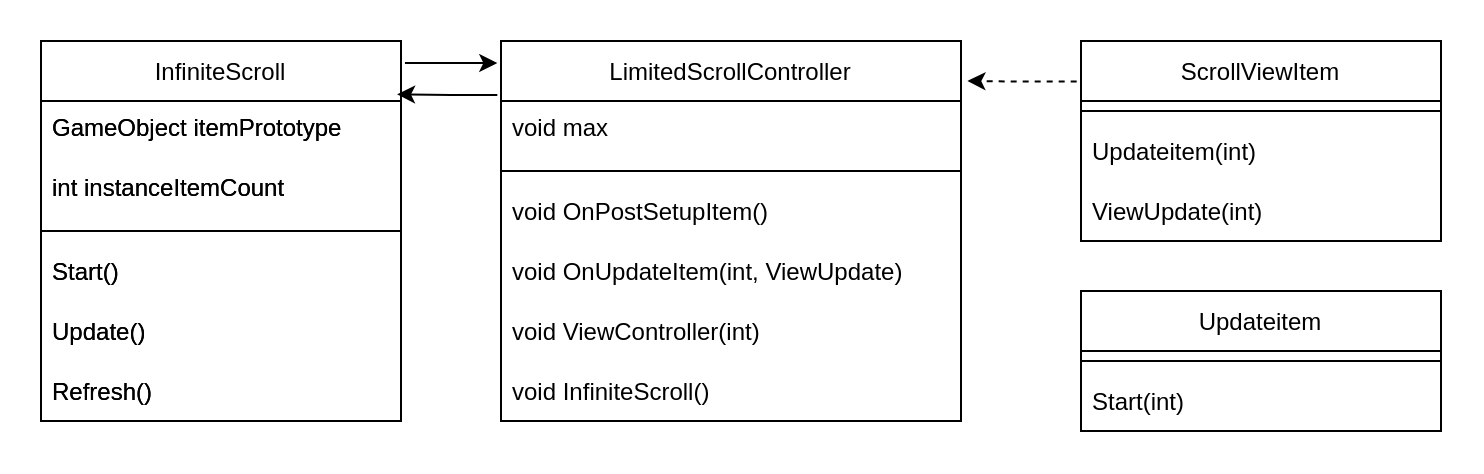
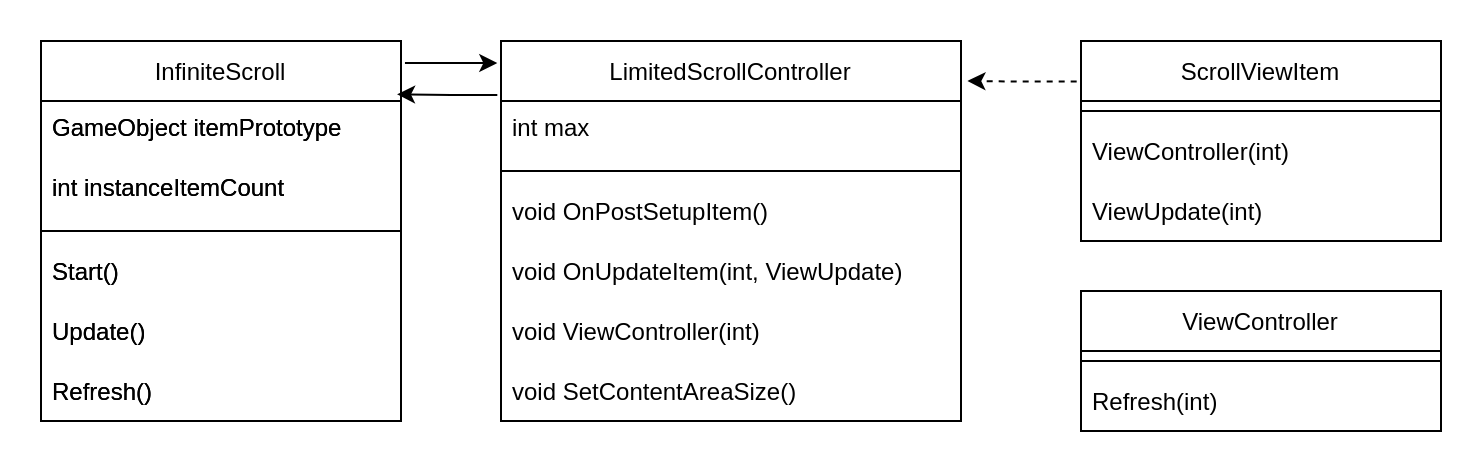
- <mxCell id="19" value="void max" style="text;align=left;verticalAlign=top;spacingLeft=4;spacingRight=4;overflow=hidden;rotatable=0;points=[[0,0.5],[1,0.5]];portConstraint=eastwest;" parent="18" vertex="1"><mxGeometry y="30" width="230" height="30" as="geometry" /></mxCell>
+ <mxCell id="19" value="int max" style="text;align=left;verticalAlign=top;spacingLeft=4;spacingRight=4;overflow=hidden;rotatable=0;points=[[0,0.5],[1,0.5]];portConstraint=eastwest;" parent="18" vertex="1"><mxGeometry y="30" width="230" height="30" as="geometry" /></mxCell>
- <mxCell id="28" value="Updateitem(int)" style="text;strokeColor=none;fillColor=none;align=left;verticalAlign=middle;spacingLeft=4;spacingRight=4;overflow=hidden;points=[[0,0.5],[1,0.5]];portConstraint=eastwest;rotatable=0;" parent="26" vertex="1"><mxGeometry y="40" width="180" height="30" as="geometry" /></mxCell>
+ <mxCell id="28" value="ViewController(int)" style="text;strokeColor=none;fillColor=none;align=left;verticalAlign=middle;spacingLeft=4;spacingRight=4;overflow=hidden;points=[[0,0.5],[1,0.5]];portConstraint=eastwest;rotatable=0;" parent="26" vertex="1"><mxGeometry y="40" width="180" height="30" as="geometry" /></mxCell>
- <mxCell id="30" value="Updateitem" style="swimlane;fontStyle=0;childLayout=stackLayout;horizontal=1;startSize=30;horizontalStack=0;resizeParent=1;resizeParentMax=0;resizeLast=0;collapsible=1;marginBottom=0;" parent="1" vertex="1"><mxGeometry x="540" y="145" width="180" height="70" as="geometry" /></mxCell>
+ <mxCell id="30" value="ViewController" style="swimlane;fontStyle=0;childLayout=stackLayout;horizontal=1;startSize=30;horizontalStack=0;resizeParent=1;resizeParentMax=0;resizeLast=0;collapsible=1;marginBottom=0;" parent="1" vertex="1"><mxGeometry x="540" y="145" width="180" height="70" as="geometry" /></mxCell>
- <mxCell id="24" value="void InfiniteScroll()" style="text;strokeColor=none;fillColor=none;align=left;verticalAlign=middle;spacingLeft=4;spacingRight=4;overflow=hidden;points=[[0,0.5],[1,0.5]];portConstraint=eastwest;rotatable=0;" parent="18" vertex="1"><mxGeometry y="160" width="230" height="30" as="geometry" /></mxCell>
+ <mxCell id="24" value="void SetContentAreaSize()" style="text;strokeColor=none;fillColor=none;align=left;verticalAlign=middle;spacingLeft=4;spacingRight=4;overflow=hidden;points=[[0,0.5],[1,0.5]];portConstraint=eastwest;rotatable=0;" parent="18" vertex="1"><mxGeometry y="160" width="230" height="30" as="geometry" /></mxCell>
- <mxCell id="32" value="Start(int)" style="text;strokeColor=none;fillColor=none;align=left;verticalAlign=middle;spacingLeft=4;spacingRight=4;overflow=hidden;points=[[0,0.5],[1,0.5]];portConstraint=eastwest;rotatable=0;" parent="30" vertex="1"><mxGeometry y="40" width="180" height="30" as="geometry" /></mxCell>
+ <mxCell id="32" value="Refresh(int)" style="text;strokeColor=none;fillColor=none;align=left;verticalAlign=middle;spacingLeft=4;spacingRight=4;overflow=hidden;points=[[0,0.5],[1,0.5]];portConstraint=eastwest;rotatable=0;" parent="30" vertex="1"><mxGeometry y="40" width="180" height="30" as="geometry" /></mxCell>
